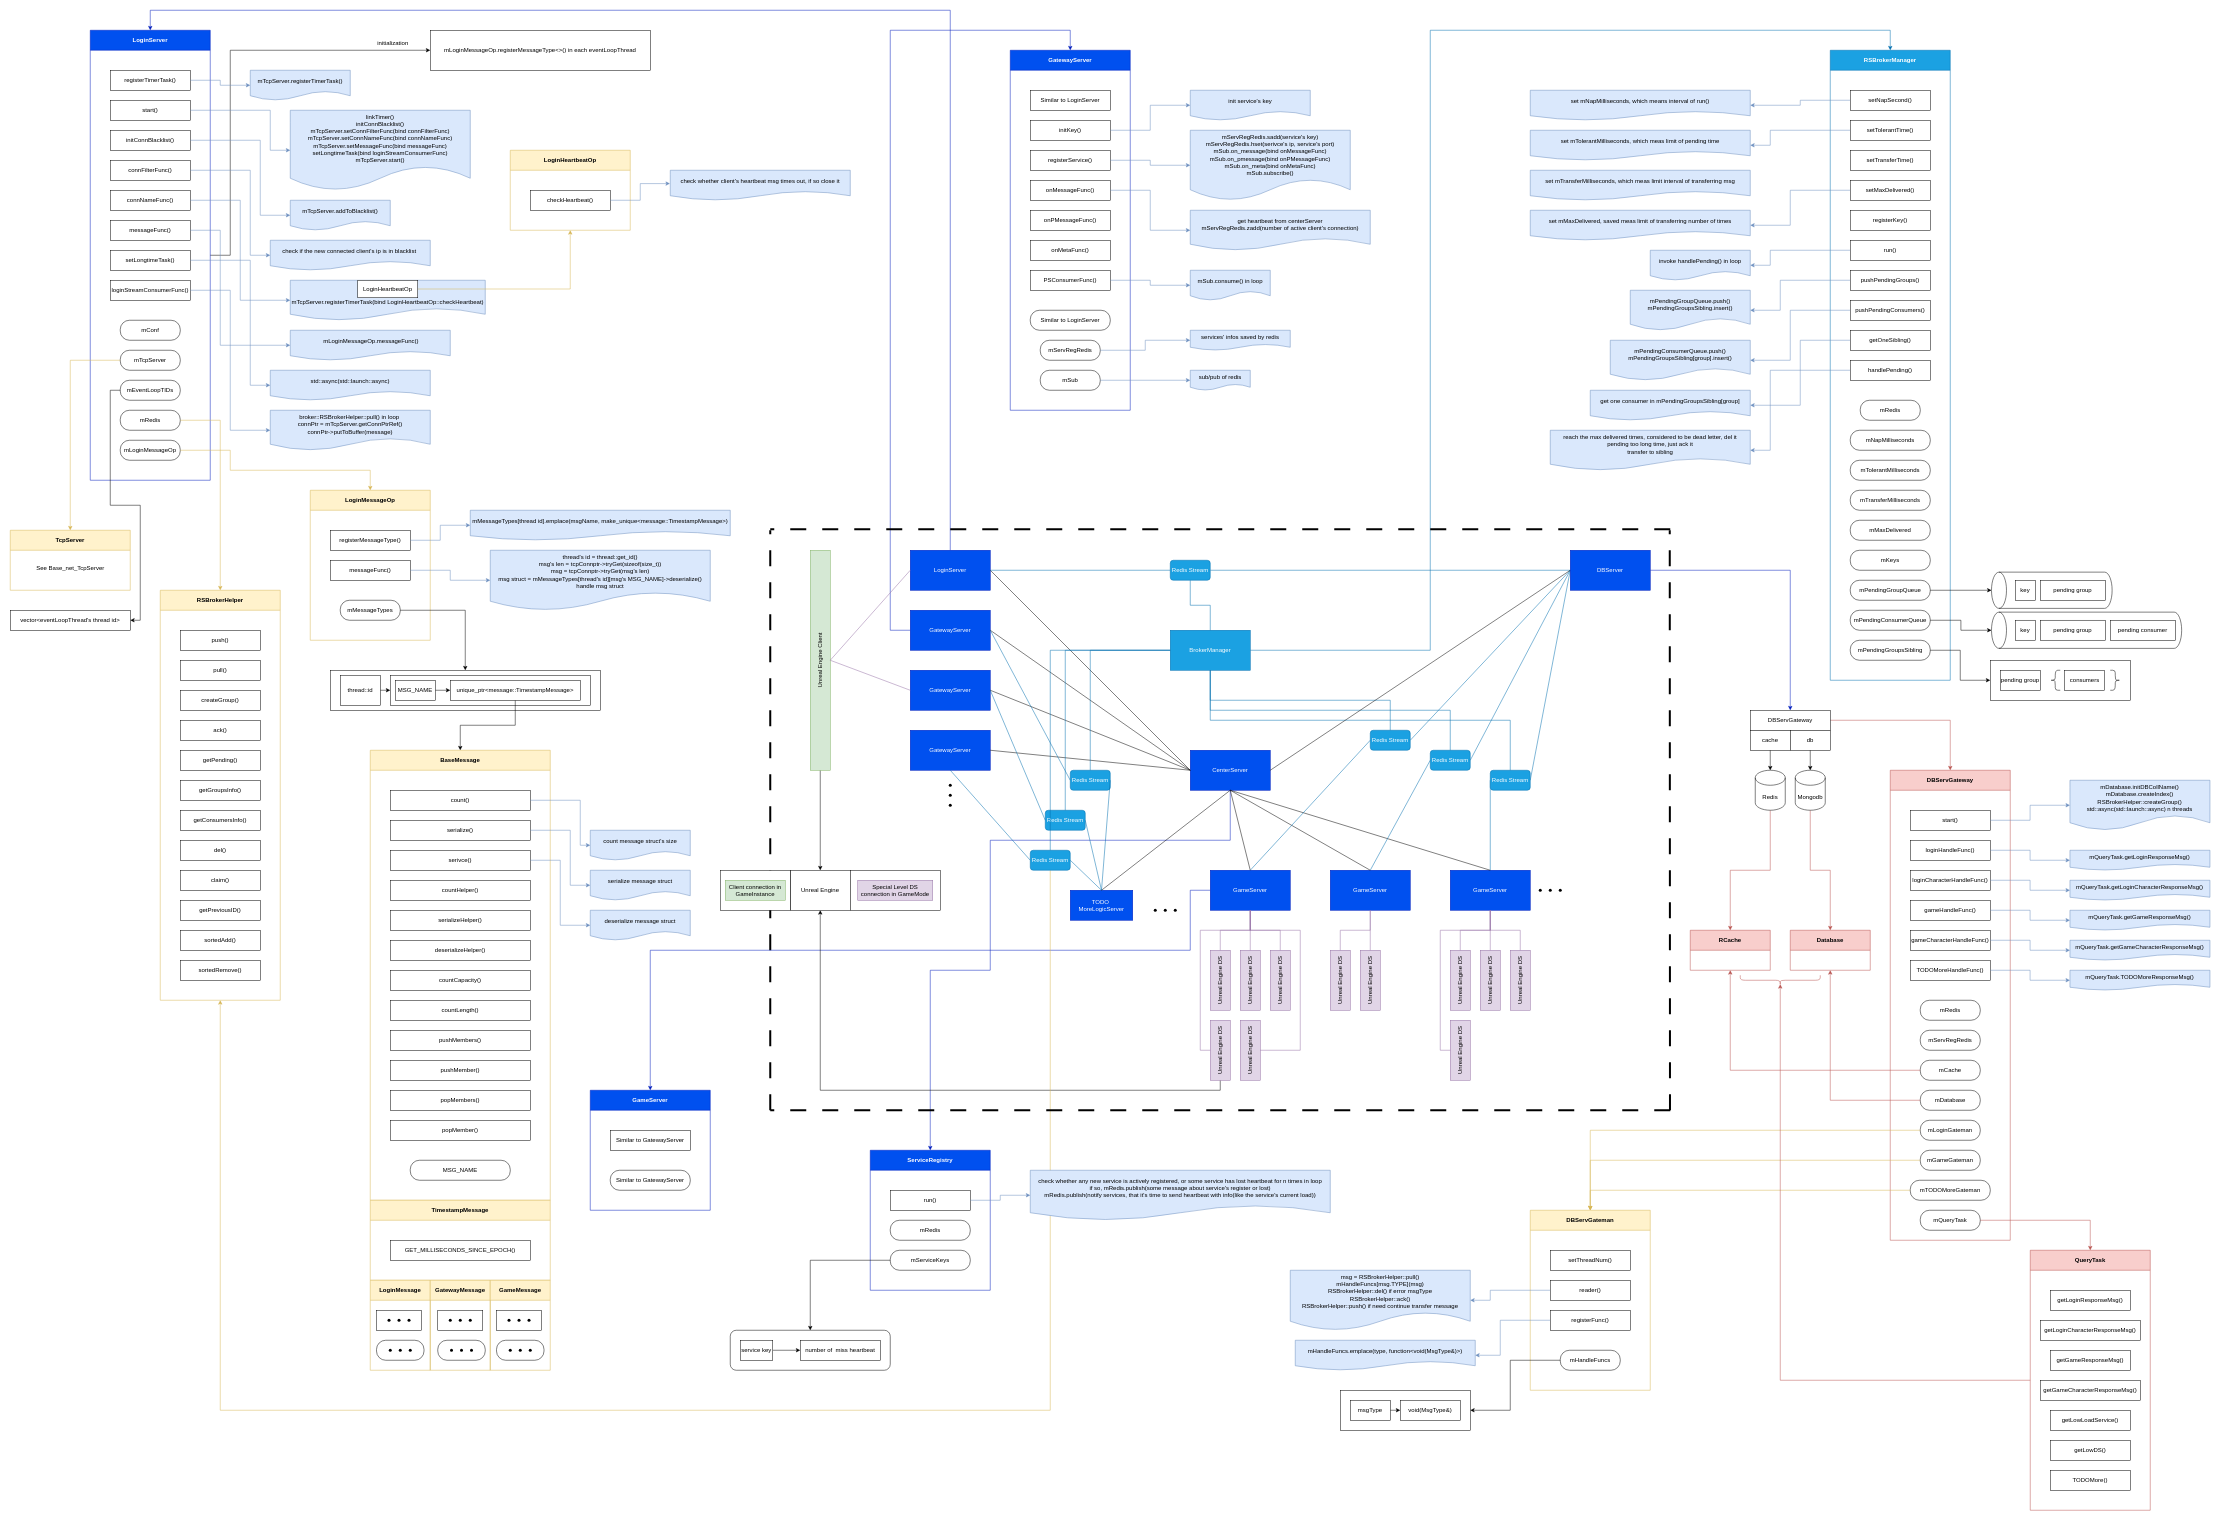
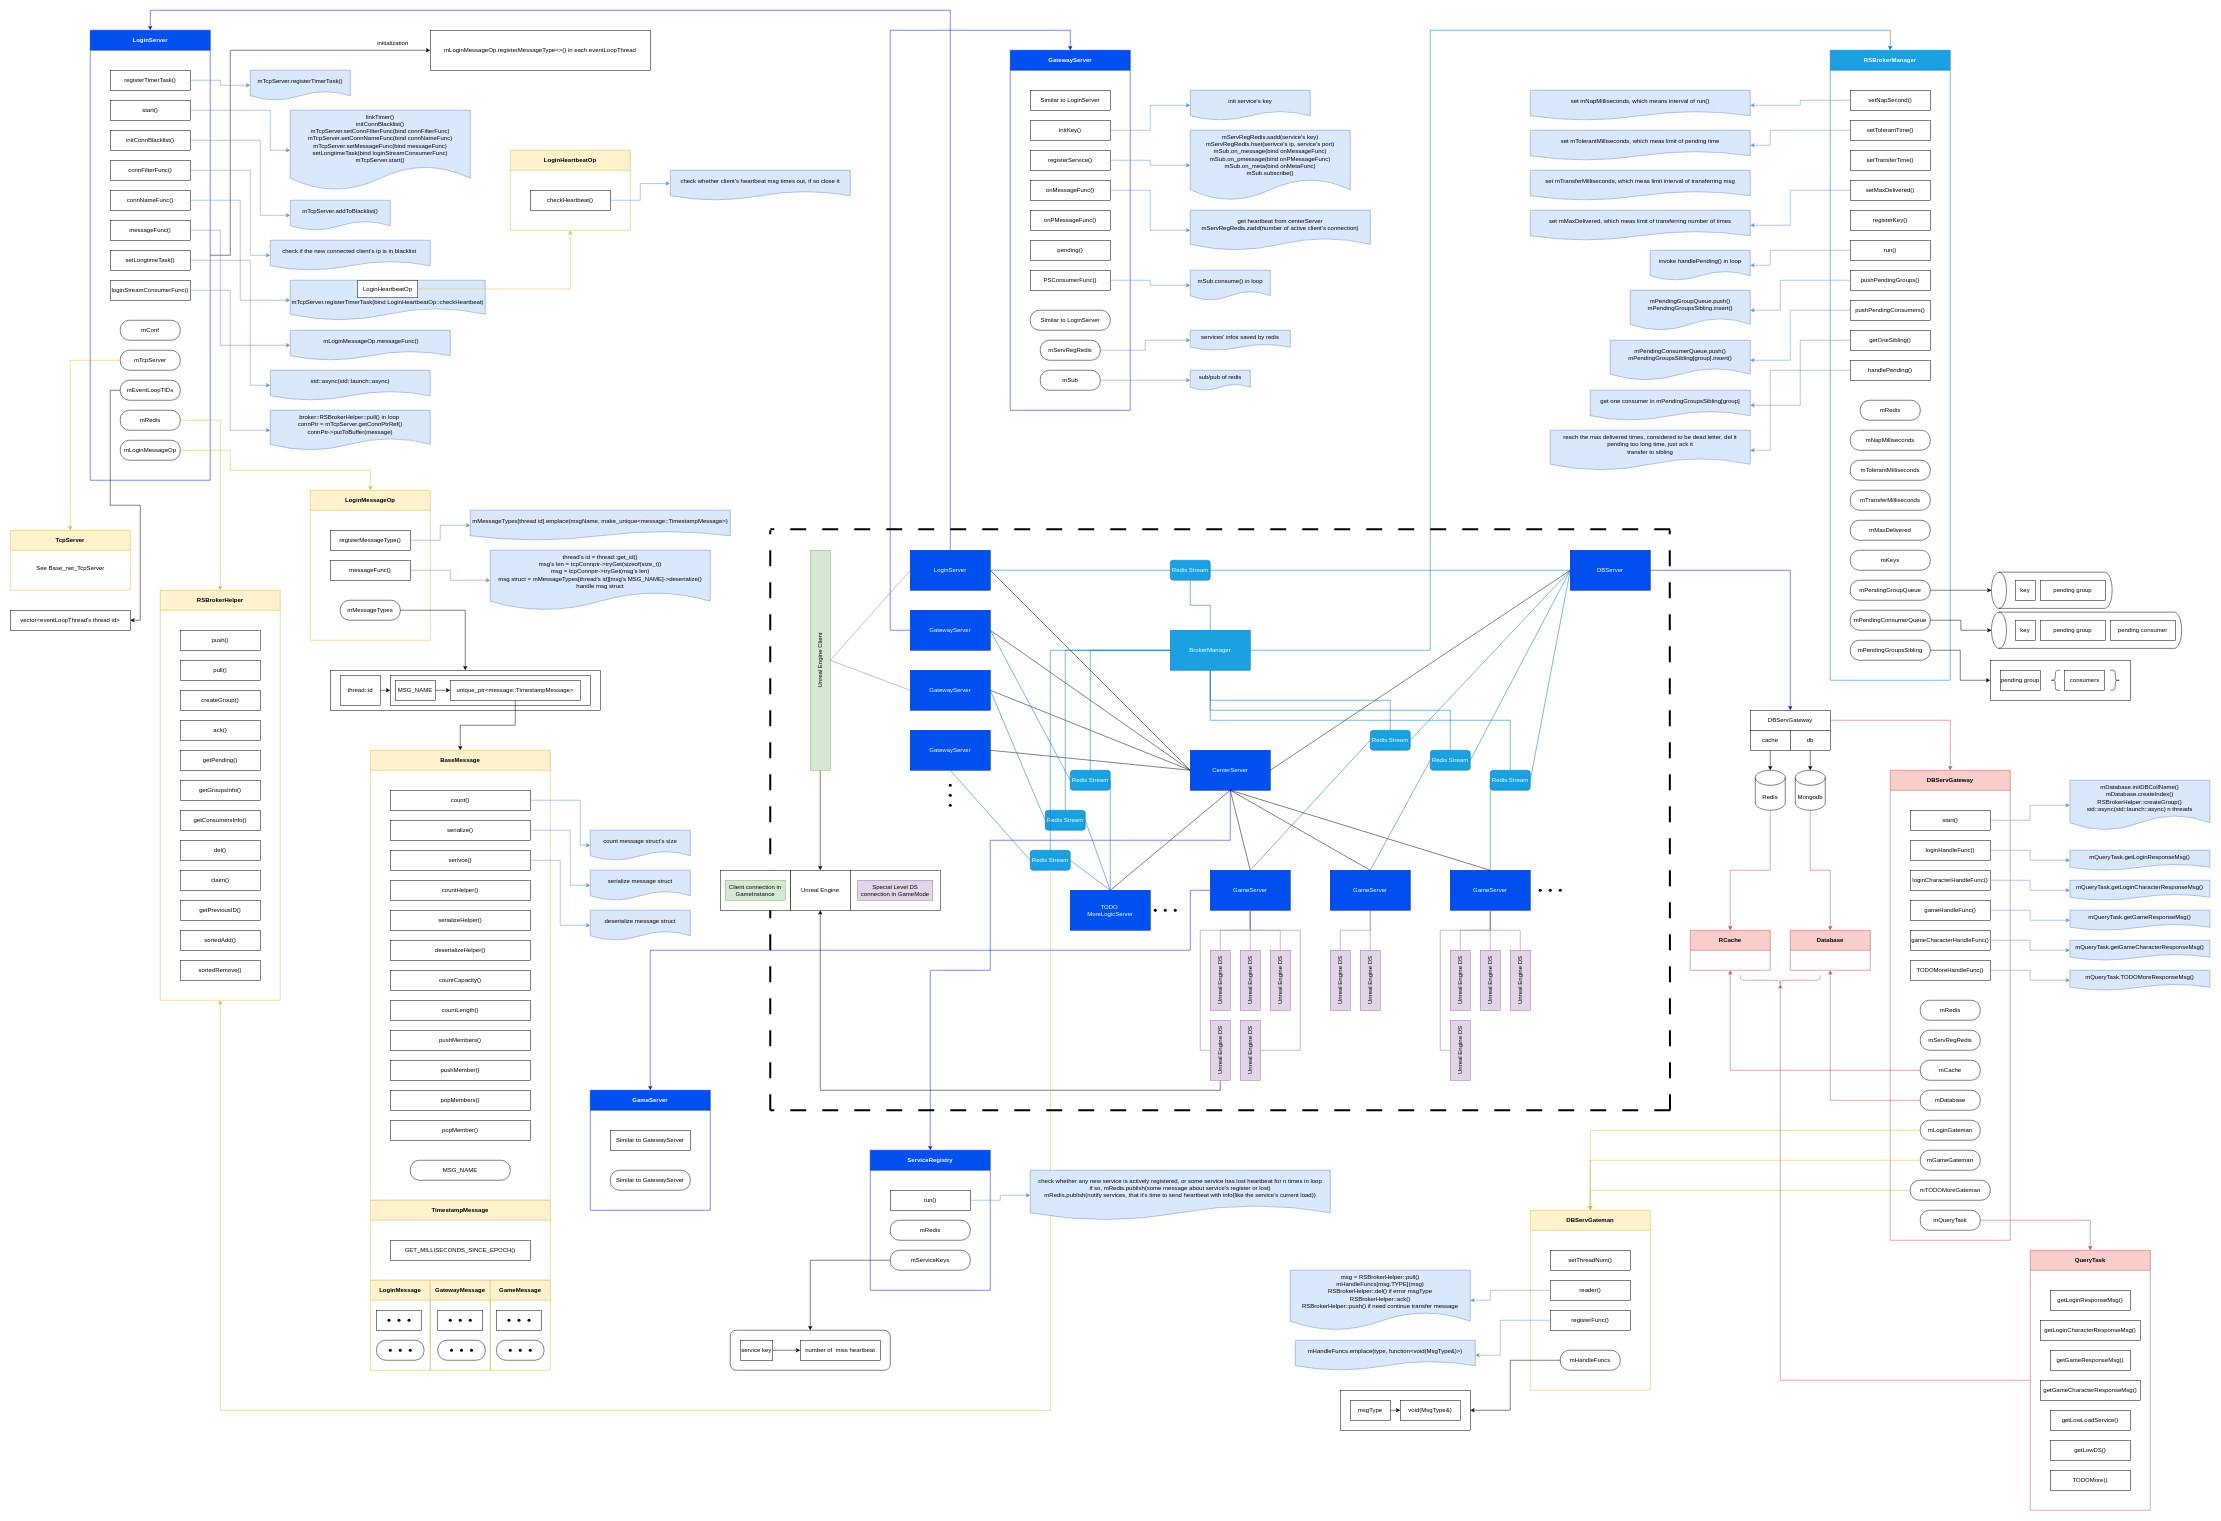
- <mxCell id="264" value="set mMaxDelivered, saved meas limit of transferring number of times" style="shape=document;whiteSpace=wrap;html=1;boundedLbl=1;fillColor=#dae8fc;strokeColor=#6c8ebf;" parent="1" vertex="1"><mxGeometry x="3060" y="420" width="440" height="60" as="geometry" /></mxCell>
+ <mxCell id="264" value="set mMaxDelivered, which meas limit of transferring number of times" style="shape=document;whiteSpace=wrap;html=1;boundedLbl=1;fillColor=#dae8fc;strokeColor=#6c8ebf;" parent="1" vertex="1"><mxGeometry x="3060" y="420" width="440" height="60" as="geometry" /></mxCell>
- <mxCell id="219" value="onMetaFunc()" style="rounded=0;whiteSpace=wrap;html=1;" parent="213" vertex="1"><mxGeometry x="40" y="380" width="160" height="40" as="geometry" /></mxCell>
+ <mxCell id="219" value="pending()" style="rounded=0;whiteSpace=wrap;html=1;" parent="213" vertex="1"><mxGeometry x="40" y="380" width="160" height="40" as="geometry" /></mxCell>
- <mxCell id="60" value="TODO&amp;nbsp;&lt;br&gt;MoreLogicServer" style="rounded=0;whiteSpace=wrap;html=1;fillColor=#0050ef;fontColor=#ffffff;strokeColor=#001DBC;" parent="1" vertex="1"><mxGeometry x="2140" y="1780" width="125" height="60" as="geometry" /></mxCell>
+ <mxCell id="60" value="TODO&amp;nbsp;&lt;br&gt;MoreLogicServer" style="rounded=0;whiteSpace=wrap;html=1;fillColor=#0050ef;fontColor=#ffffff;strokeColor=#001DBC;" parent="1" vertex="1"><mxGeometry x="2140" y="1780" width="160" height="80" as="geometry" /></mxCell>
